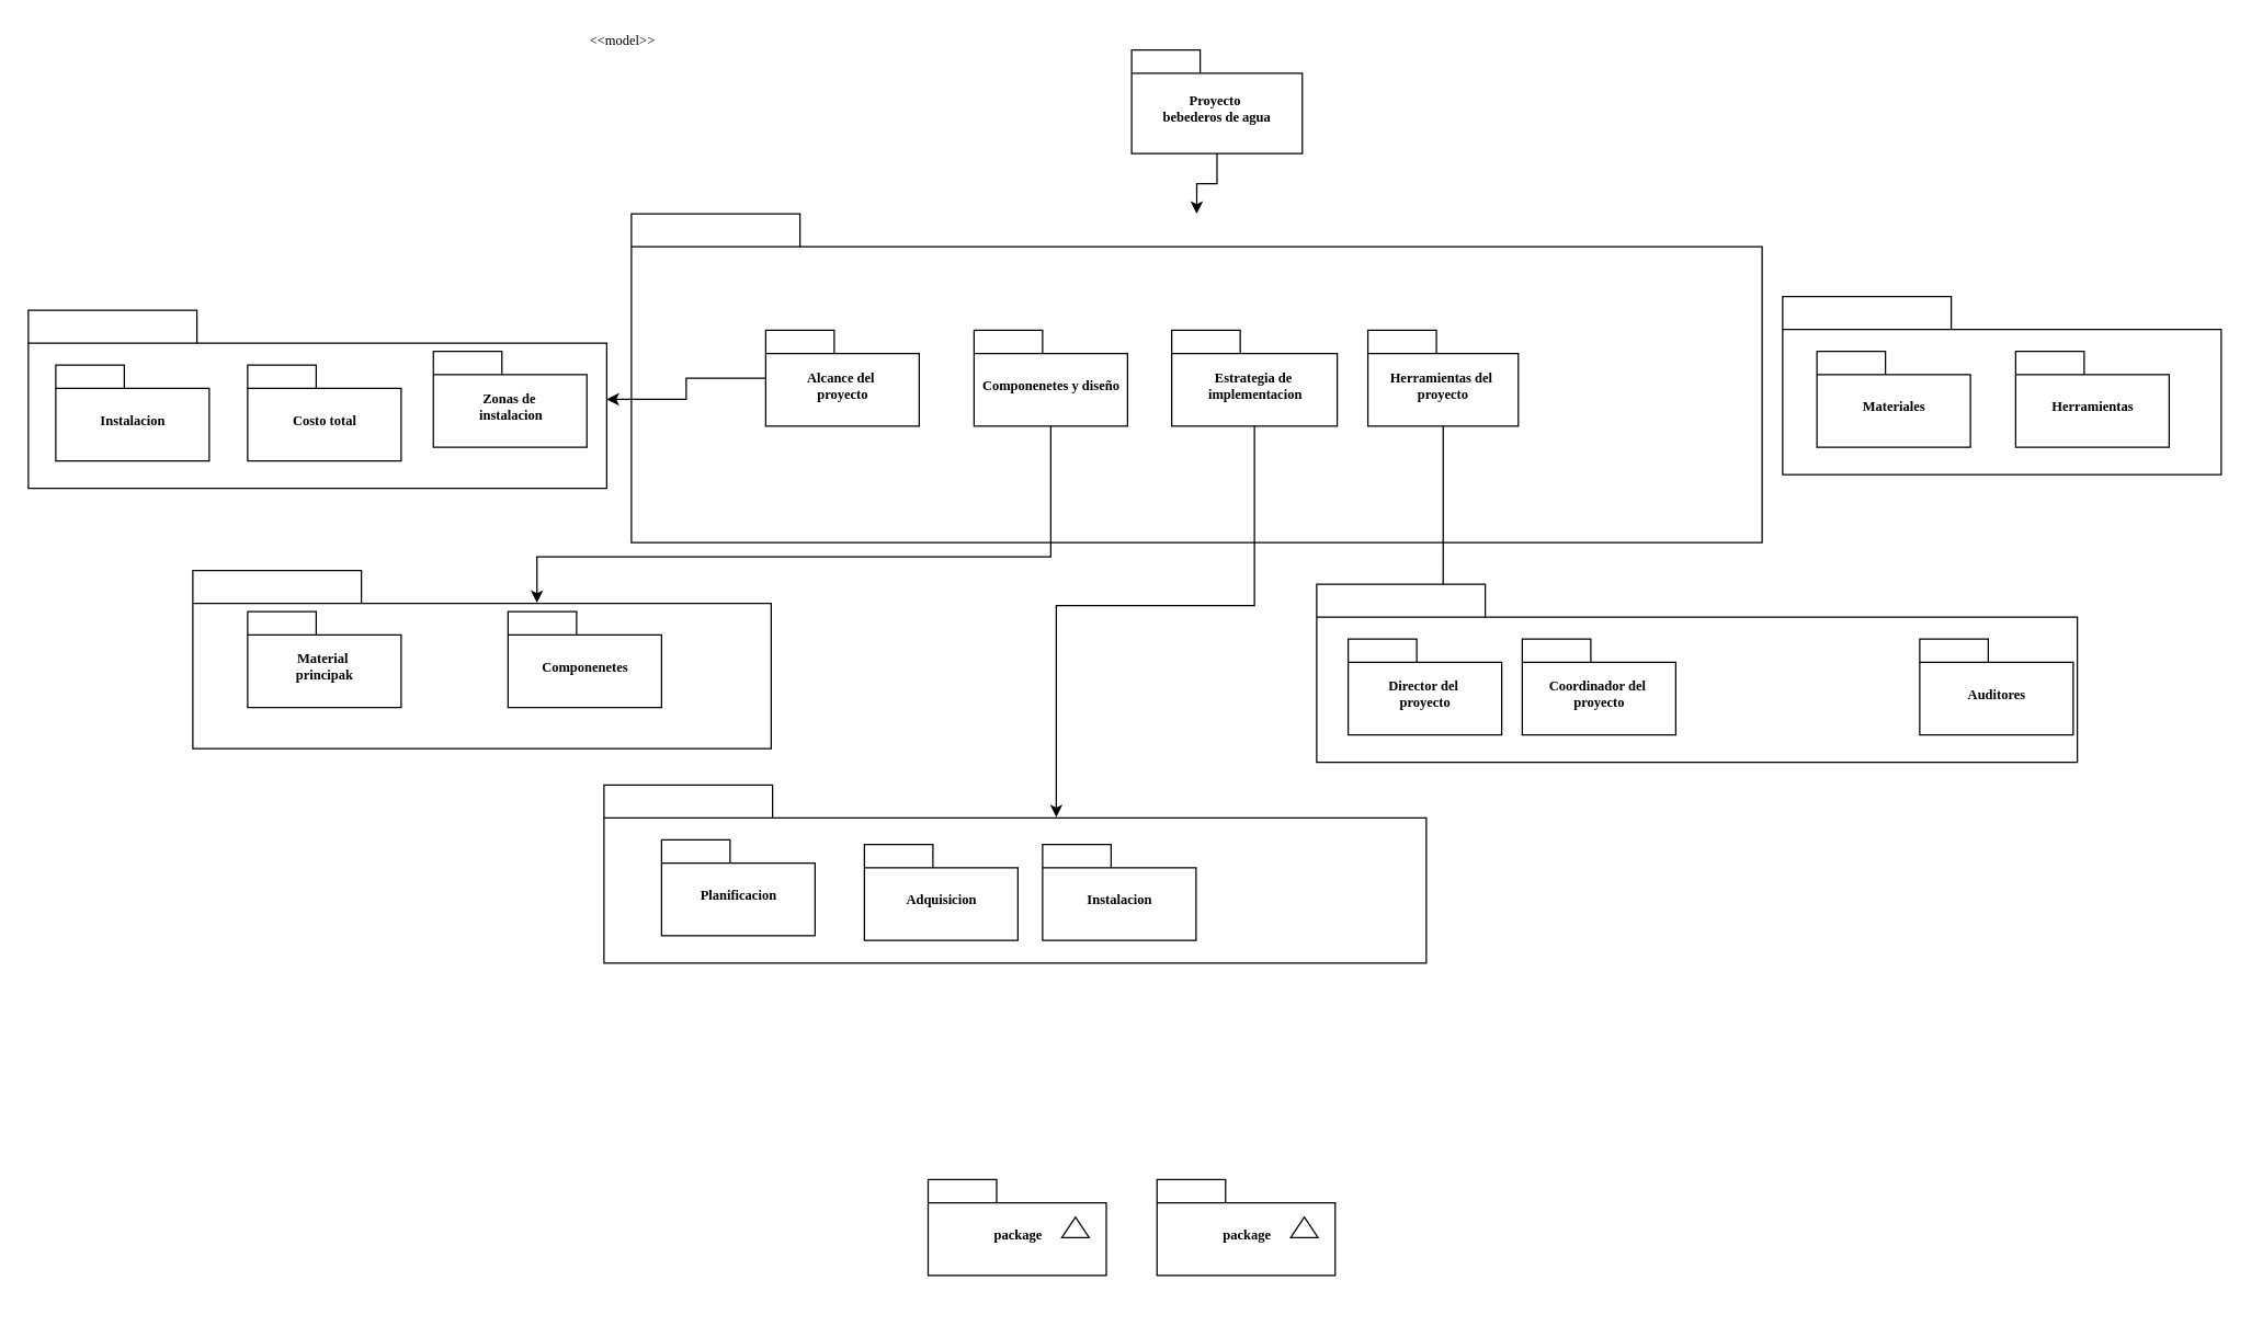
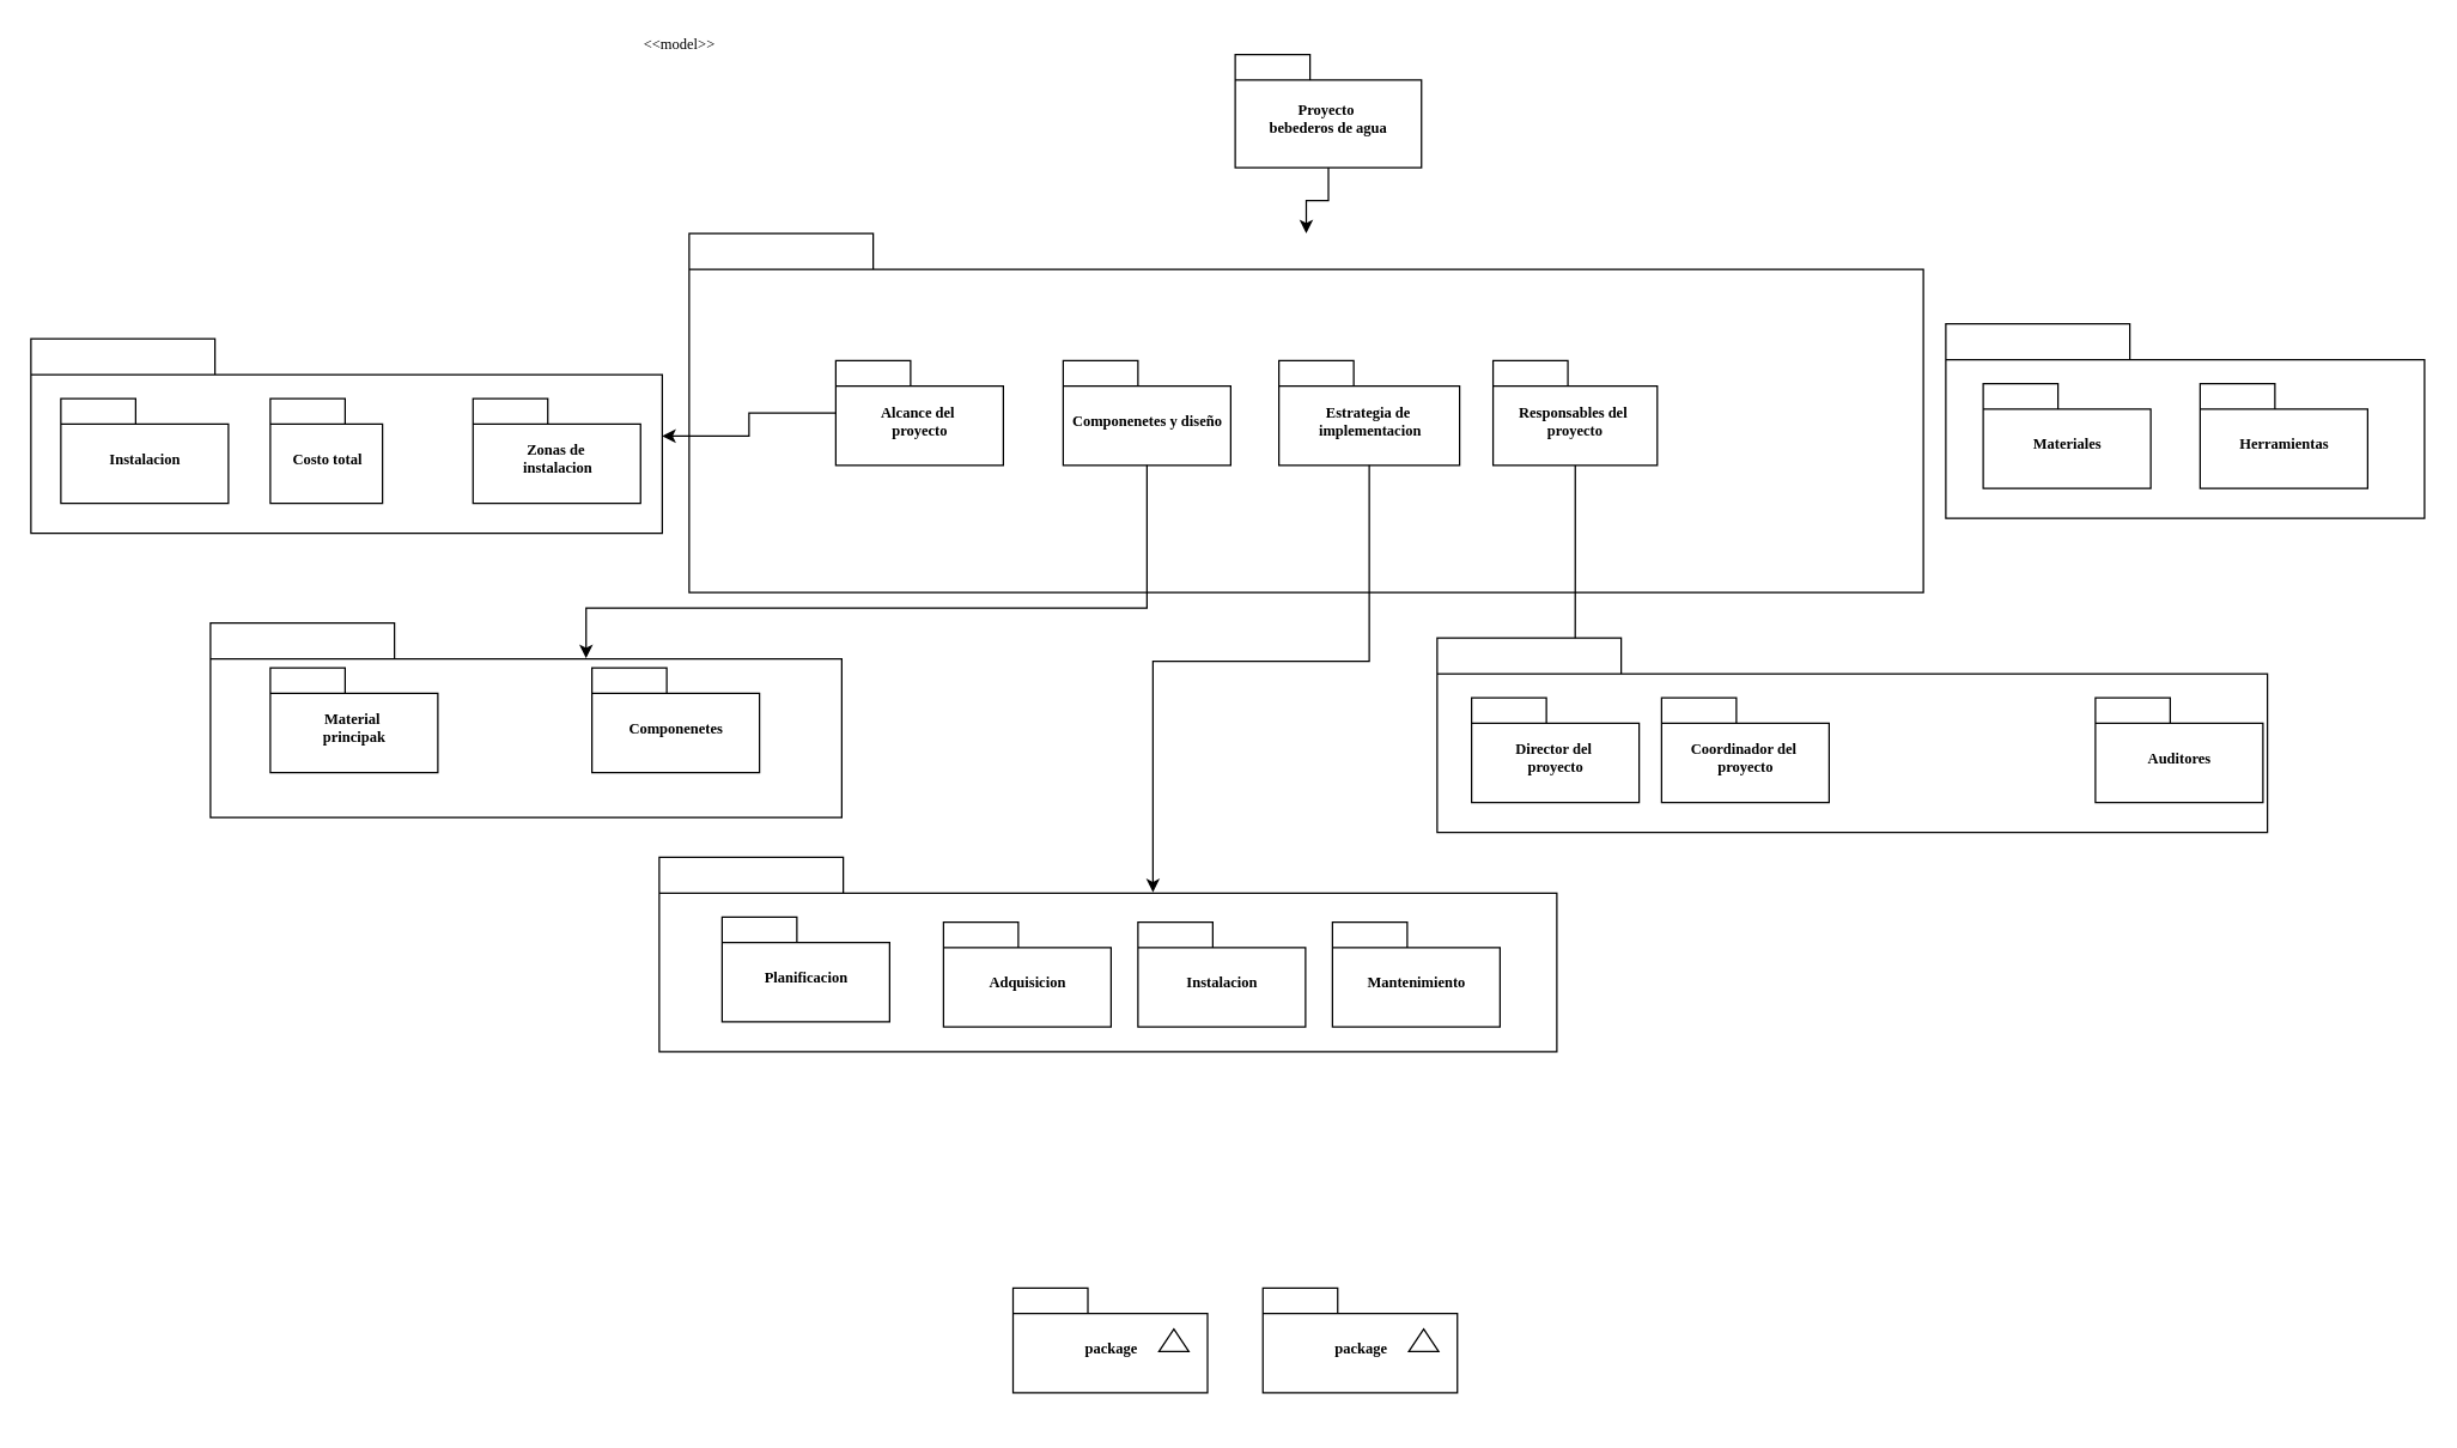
- <mxCell id="9" value="Herramientas del&amp;nbsp;&lt;div&gt;proyecto&lt;/div&gt;" style="shape=folder;fontStyle=1;spacingTop=10;tabWidth=50;tabHeight=17;tabPosition=left;html=1;rounded=0;shadow=0;comic=0;labelBackgroundColor=none;strokeWidth=1;fontFamily=Verdana;fontSize=10;align=center;" parent="5" vertex="1"><mxGeometry x="172.37" y="40" width="109.76" height="70" as="geometry" /></mxCell>
+ <mxCell id="9" value="Responsables del&amp;nbsp;&lt;div&gt;proyecto&lt;/div&gt;" style="shape=folder;fontStyle=1;spacingTop=10;tabWidth=50;tabHeight=17;tabPosition=left;html=1;rounded=0;shadow=0;comic=0;labelBackgroundColor=none;strokeWidth=1;fontFamily=Verdana;fontSize=10;align=center;" parent="5" vertex="1"><mxGeometry x="172.37" y="40" width="109.76" height="70" as="geometry" /></mxCell>
- <mxCell id="36" value="Zonas de&amp;nbsp;&lt;div&gt;instalacion&lt;/div&gt;" style="shape=folder;fontStyle=1;spacingTop=10;tabWidth=50;tabHeight=17;tabPosition=left;html=1;rounded=0;shadow=0;comic=0;labelBackgroundColor=none;strokeColor=#000000;strokeWidth=1;fillColor=#ffffff;fontFamily=Verdana;fontSize=10;fontColor=#000000;align=center;" vertex="1" parent="1"><mxGeometry x="315.5" y="256" width="112" height="70" as="geometry" /></mxCell>
+ <mxCell id="36" value="Zonas de&amp;nbsp;&lt;div&gt;instalacion&lt;/div&gt;" style="shape=folder;fontStyle=1;spacingTop=10;tabWidth=50;tabHeight=17;tabPosition=left;html=1;rounded=0;shadow=0;comic=0;labelBackgroundColor=none;strokeColor=#000000;strokeWidth=1;fillColor=#ffffff;fontFamily=Verdana;fontSize=10;fontColor=#000000;align=center;" vertex="1" parent="1"><mxGeometry x="315.5" y="266" width="112" height="70" as="geometry" /></mxCell>
- <mxCell id="35" value="Costo total" style="shape=folder;fontStyle=1;spacingTop=10;tabWidth=50;tabHeight=17;tabPosition=left;html=1;rounded=0;shadow=0;comic=0;labelBackgroundColor=none;strokeColor=#000000;strokeWidth=1;fillColor=#ffffff;fontFamily=Verdana;fontSize=10;fontColor=#000000;align=center;" vertex="1" parent="1"><mxGeometry x="180" y="266" width="112" height="70" as="geometry" /></mxCell>
+ <mxCell id="35" value="Costo total" style="shape=folder;fontStyle=1;spacingTop=10;tabWidth=50;tabHeight=17;tabPosition=left;html=1;rounded=0;shadow=0;comic=0;labelBackgroundColor=none;strokeColor=#000000;strokeWidth=1;fillColor=#ffffff;fontFamily=Verdana;fontSize=10;fontColor=#000000;align=center;" vertex="1" parent="1"><mxGeometry x="180" y="266" width="75" height="70" as="geometry" /></mxCell>
- <mxCell id="40" value="Componenetes" style="shape=folder;fontStyle=1;spacingTop=10;tabWidth=50;tabHeight=17;tabPosition=left;html=1;rounded=0;shadow=0;comic=0;labelBackgroundColor=none;strokeColor=#000000;strokeWidth=1;fillColor=#ffffff;fontFamily=Verdana;fontSize=10;fontColor=#000000;align=center;" vertex="1" parent="1"><mxGeometry x="370" y="446" width="112" height="70" as="geometry" /></mxCell>
+ <mxCell id="40" value="Componenetes" style="shape=folder;fontStyle=1;spacingTop=10;tabWidth=50;tabHeight=17;tabPosition=left;html=1;rounded=0;shadow=0;comic=0;labelBackgroundColor=none;strokeColor=#000000;strokeWidth=1;fillColor=#ffffff;fontFamily=Verdana;fontSize=10;fontColor=#000000;align=center;" vertex="1" parent="1"><mxGeometry x="395" y="446" width="112" height="70" as="geometry" /></mxCell>
+ <mxCell id="18" value="Mantenimiento" style="shape=folder;fontStyle=1;spacingTop=10;tabWidth=50;tabHeight=17;tabPosition=left;html=1;rounded=0;shadow=0;comic=0;labelBackgroundColor=none;strokeWidth=1;fontFamily=Verdana;fontSize=10;align=center;" vertex="1" parent="5"><mxGeometry x="65" y="415.5" width="112" height="70" as="geometry" /></mxCell>
